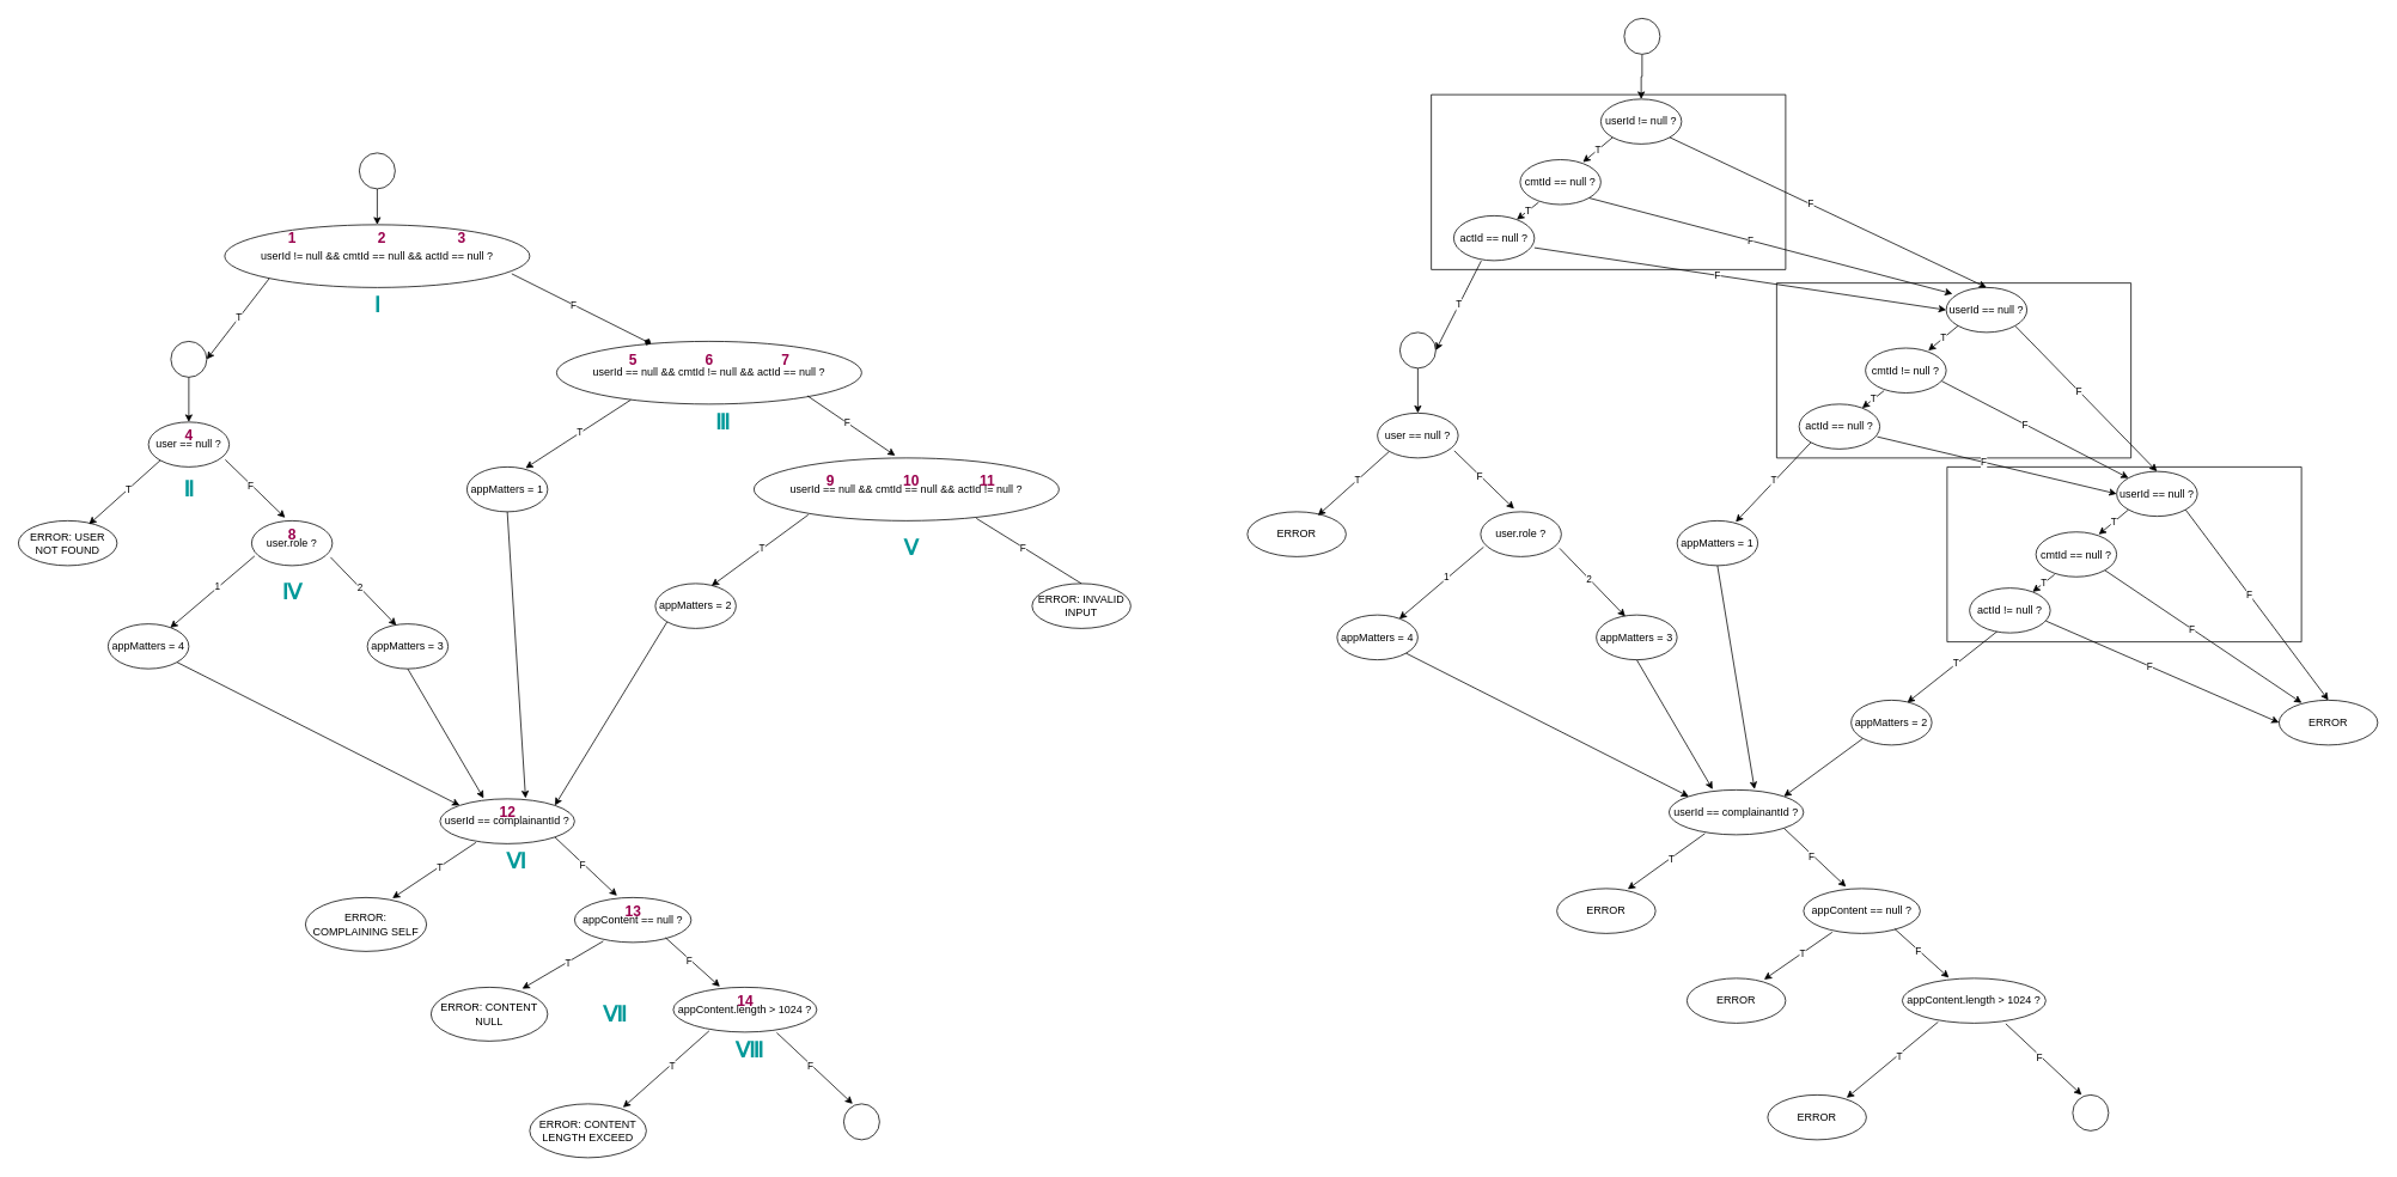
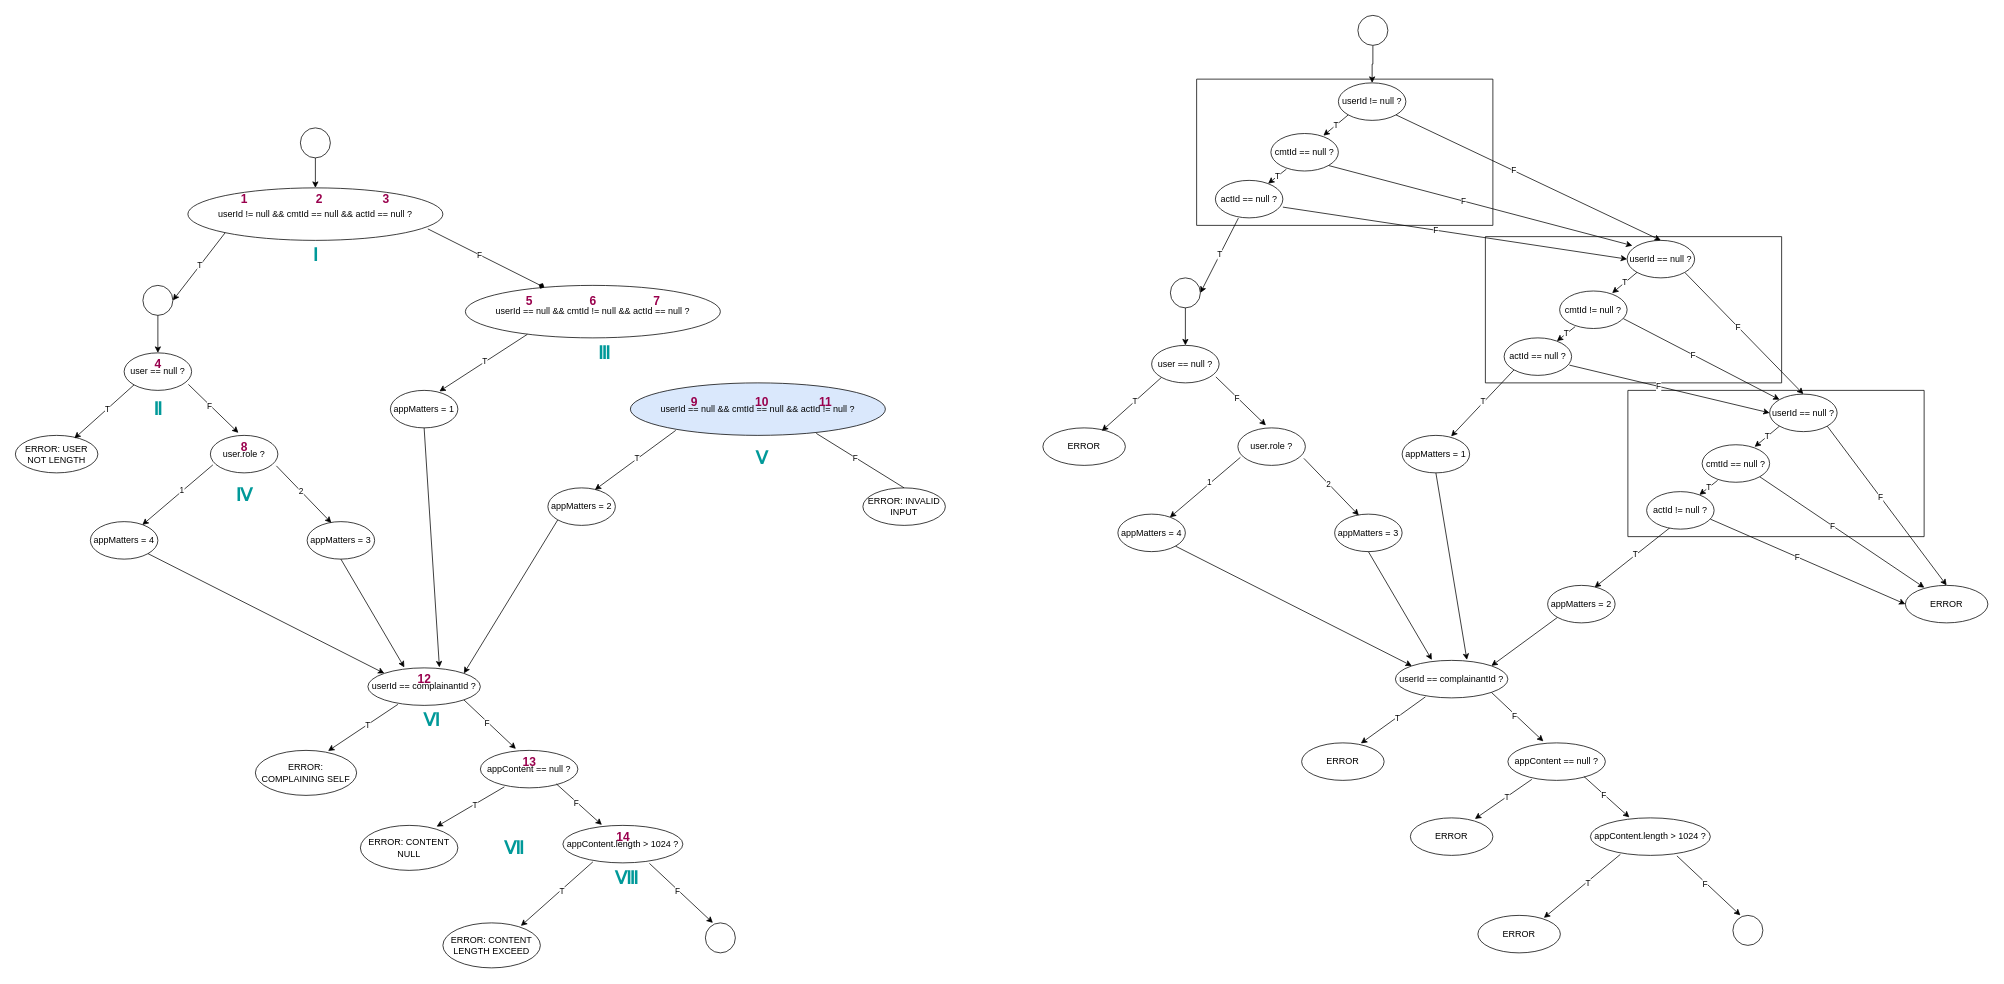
- <mxCell id="120" value="" style="endArrow=classic;html=1;rounded=0;exitX=0.822;exitY=0.867;exitDx=0;exitDy=0;exitPerimeter=0;entryX=0.463;entryY=-0.038;entryDx=0;entryDy=0;entryPerimeter=0;" parent="1" source="98" target="99" edge="1"><mxGeometry width="50" height="50" relative="1" as="geometry"><mxPoint x="580" y="315" as="sourcePoint" /><mxPoint x="735" y="393" as="targetPoint" /></mxGeometry></mxCell>
- <mxCell id="121" value="F" style="edgeLabel;html=1;align=center;verticalAlign=middle;resizable=0;points=[];" parent="120" vertex="1" connectable="0"><mxGeometry x="-0.113" relative="1" as="geometry"><mxPoint as="offset" /></mxGeometry></mxCell>
- <mxCell id="99" value="userId == null &amp;amp;&amp;amp; cmtId == null &amp;amp;&amp;amp; actId != null ?" style="ellipse;whiteSpace=wrap;html=1;" parent="1" vertex="1"><mxGeometry x="840" y="510" width="340" height="70" as="geometry" /></mxCell>
+ <mxCell id="99" value="userId == null &amp;amp;&amp;amp; cmtId == null &amp;amp;&amp;amp; actId != null ?" style="ellipse;whiteSpace=wrap;html=1;fillColor=#dae8fc;" parent="1" vertex="1"><mxGeometry x="840" y="510" width="340" height="70" as="geometry" /></mxCell>
- <mxCell id="97" value="ERROR: USER NOT FOUND" style="ellipse;whiteSpace=wrap;html=1;" parent="1" vertex="1"><mxGeometry x="20" y="580" width="110" height="50" as="geometry" /></mxCell>
+ <mxCell id="97" value="ERROR: USER NOT LENGTH" style="ellipse;whiteSpace=wrap;html=1;" parent="1" vertex="1"><mxGeometry x="20" y="580" width="110" height="50" as="geometry" /></mxCell>
